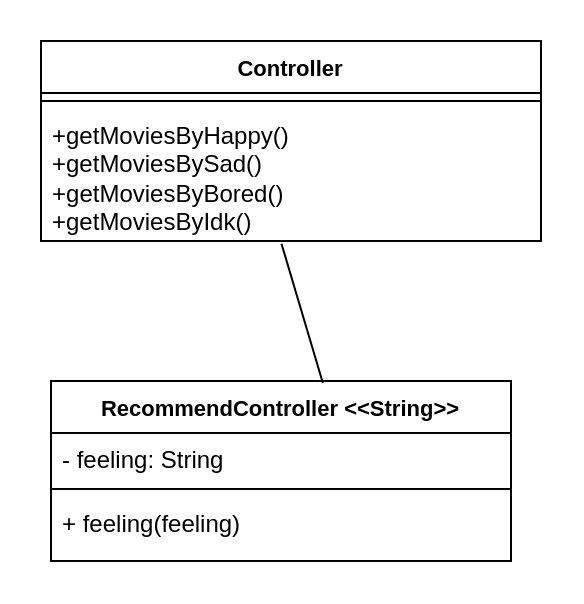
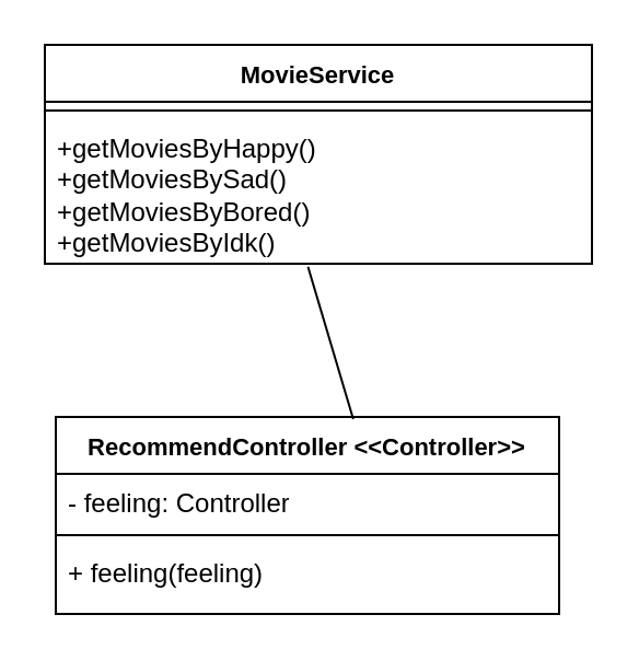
- <mxCell id="6" value="&lt;span style=&quot;font-size: 11px;&quot;&gt;Controller&lt;/span&gt;" style="swimlane;fontStyle=1;align=center;verticalAlign=top;childLayout=stackLayout;horizontal=1;startSize=26;horizontalStack=0;resizeParent=1;resizeParentMax=0;resizeLast=0;collapsible=1;marginBottom=0;whiteSpace=wrap;html=1;" vertex="1" parent="1"><mxGeometry x="20" y="20" width="250" height="100" as="geometry" /></mxCell>
+ <mxCell id="6" value="&lt;span style=&quot;font-size: 11px;&quot;&gt;MovieService&lt;/span&gt;" style="swimlane;fontStyle=1;align=center;verticalAlign=top;childLayout=stackLayout;horizontal=1;startSize=26;horizontalStack=0;resizeParent=1;resizeParentMax=0;resizeLast=0;collapsible=1;marginBottom=0;whiteSpace=wrap;html=1;" vertex="1" parent="1"><mxGeometry x="20" y="20" width="250" height="100" as="geometry" /></mxCell>
- <mxCell id="2" value="&lt;font style=&quot;font-size: 11px;&quot;&gt;RecommendController&amp;nbsp;&lt;/font&gt;&lt;span style=&quot;font-size: 11px; background-color: initial;&quot;&gt;&amp;lt;&amp;lt;String&amp;gt;&amp;gt;&lt;/span&gt;" style="swimlane;fontStyle=1;align=center;verticalAlign=top;childLayout=stackLayout;horizontal=1;startSize=26;horizontalStack=0;resizeParent=1;resizeParentMax=0;resizeLast=0;collapsible=1;marginBottom=0;whiteSpace=wrap;html=1;" vertex="1" parent="1"><mxGeometry x="25" y="190" width="230" height="90" as="geometry" /></mxCell>
+ <mxCell id="2" value="&lt;font style=&quot;font-size: 11px;&quot;&gt;RecommendController&amp;nbsp;&lt;/font&gt;&lt;span style=&quot;font-size: 11px; background-color: initial;&quot;&gt;&amp;lt;&amp;lt;Controller&amp;gt;&amp;gt;&lt;/span&gt;" style="swimlane;fontStyle=1;align=center;verticalAlign=top;childLayout=stackLayout;horizontal=1;startSize=26;horizontalStack=0;resizeParent=1;resizeParentMax=0;resizeLast=0;collapsible=1;marginBottom=0;whiteSpace=wrap;html=1;" vertex="1" parent="1"><mxGeometry x="25" y="190" width="230" height="90" as="geometry" /></mxCell>
- <mxCell id="3" value="- feeling: String" style="text;strokeColor=none;fillColor=none;align=left;verticalAlign=top;spacingLeft=4;spacingRight=4;overflow=hidden;rotatable=0;points=[[0,0.5],[1,0.5]];portConstraint=eastwest;whiteSpace=wrap;html=1;" vertex="1" parent="2"><mxGeometry y="26" width="230" height="24" as="geometry" /></mxCell>
+ <mxCell id="3" value="- feeling: Controller" style="text;strokeColor=none;fillColor=none;align=left;verticalAlign=top;spacingLeft=4;spacingRight=4;overflow=hidden;rotatable=0;points=[[0,0.5],[1,0.5]];portConstraint=eastwest;whiteSpace=wrap;html=1;" vertex="1" parent="2"><mxGeometry y="26" width="230" height="24" as="geometry" /></mxCell>
